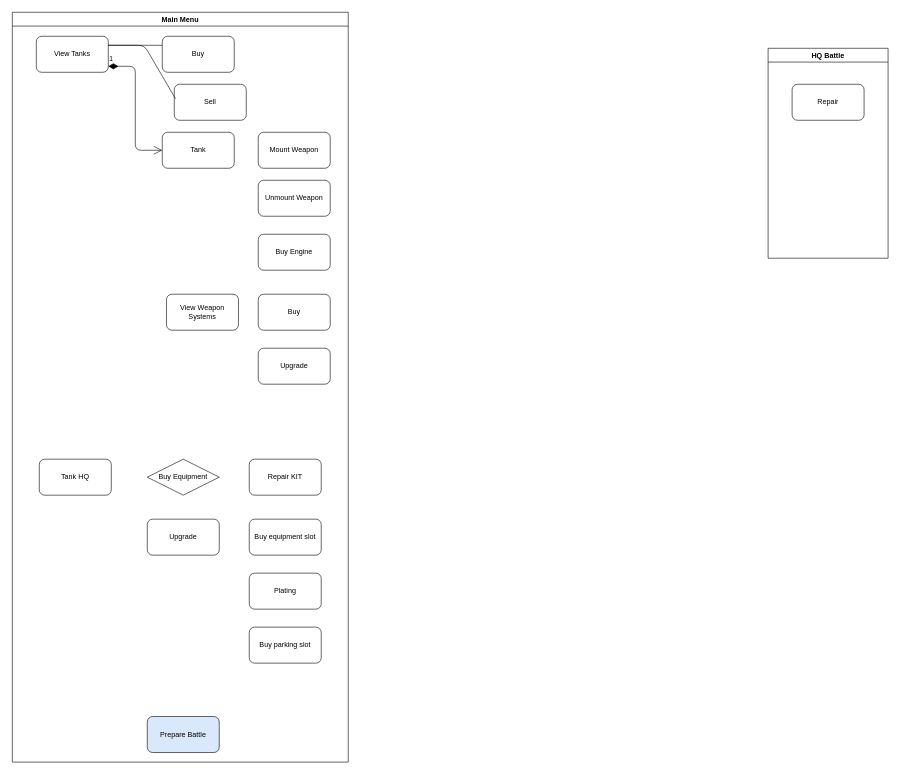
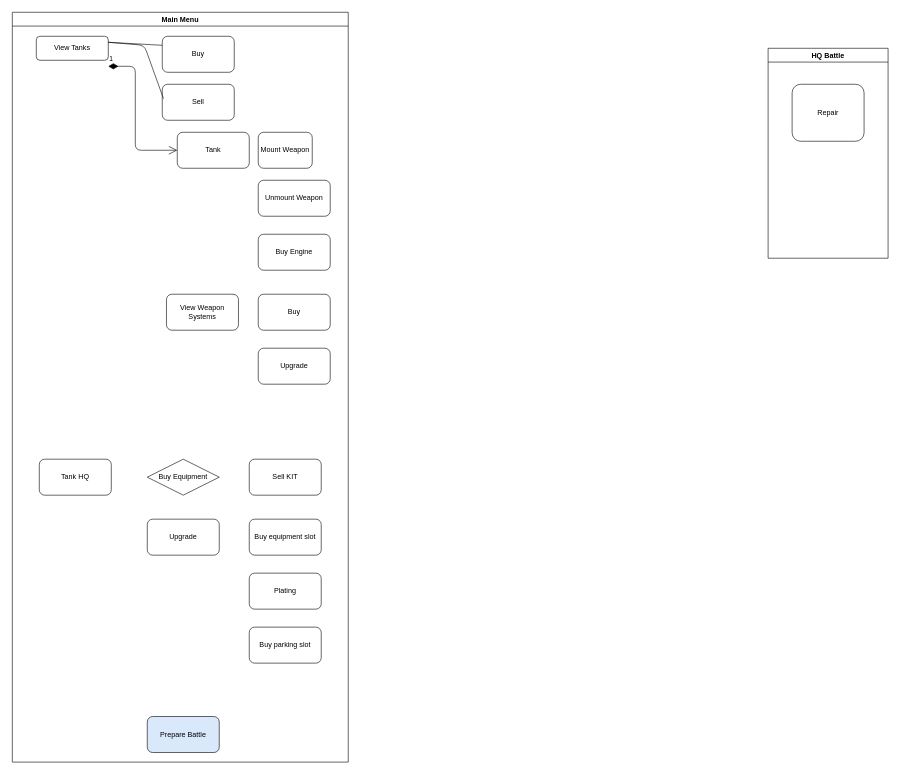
- <mxCell id="3" value="View Tanks" style="rounded=1;whiteSpace=wrap;html=1;" parent="2" vertex="1"><mxGeometry x="40" y="40" width="120" height="60" as="geometry" /></mxCell>
+ <mxCell id="3" value="View Tanks" style="rounded=1;whiteSpace=wrap;html=1;" parent="2" vertex="1"><mxGeometry x="40" y="40" width="120" height="40" as="geometry" /></mxCell>
- <mxCell id="7" value="Sell" style="rounded=1;whiteSpace=wrap;html=1;" parent="2" vertex="1"><mxGeometry x="270" y="120" width="120" height="60" as="geometry" /></mxCell>
+ <mxCell id="7" value="Sell" style="rounded=1;whiteSpace=wrap;html=1;" parent="2" vertex="1"><mxGeometry x="250" y="120" width="120" height="60" as="geometry" /></mxCell>
- <mxCell id="25" value="Repair" style="rounded=1;whiteSpace=wrap;html=1;" parent="24" vertex="1"><mxGeometry x="40" y="60" width="120" height="60" as="geometry" /></mxCell>
+ <mxCell id="25" value="Repair" style="rounded=1;whiteSpace=wrap;html=1;" parent="24" vertex="1"><mxGeometry x="40" y="60" width="120" height="95" as="geometry" /></mxCell>
- <mxCell id="4" value="Tank" style="rounded=1;whiteSpace=wrap;html=1;" parent="2" vertex="1"><mxGeometry x="250" y="200" width="120" height="60" as="geometry" /></mxCell>
+ <mxCell id="4" value="Tank" style="rounded=1;whiteSpace=wrap;html=1;" parent="2" vertex="1"><mxGeometry x="275" y="200" width="120" height="60" as="geometry" /></mxCell>
- <mxCell id="10" value="Mount Weapon" style="rounded=1;whiteSpace=wrap;html=1;" parent="2" vertex="1"><mxGeometry x="410" y="200" width="120" height="60" as="geometry" /></mxCell>
+ <mxCell id="10" value="Mount Weapon" style="rounded=1;whiteSpace=wrap;html=1;" parent="2" vertex="1"><mxGeometry x="410" y="200" width="90" height="60" as="geometry" /></mxCell>
- <mxCell id="18" value="Repair KIT" style="rounded=1;whiteSpace=wrap;html=1;" parent="2" vertex="1"><mxGeometry x="395" y="745" width="120" height="60" as="geometry" /></mxCell>
+ <mxCell id="18" value="Sell KIT" style="rounded=1;whiteSpace=wrap;html=1;" parent="2" vertex="1"><mxGeometry x="395" y="745" width="120" height="60" as="geometry" /></mxCell>
